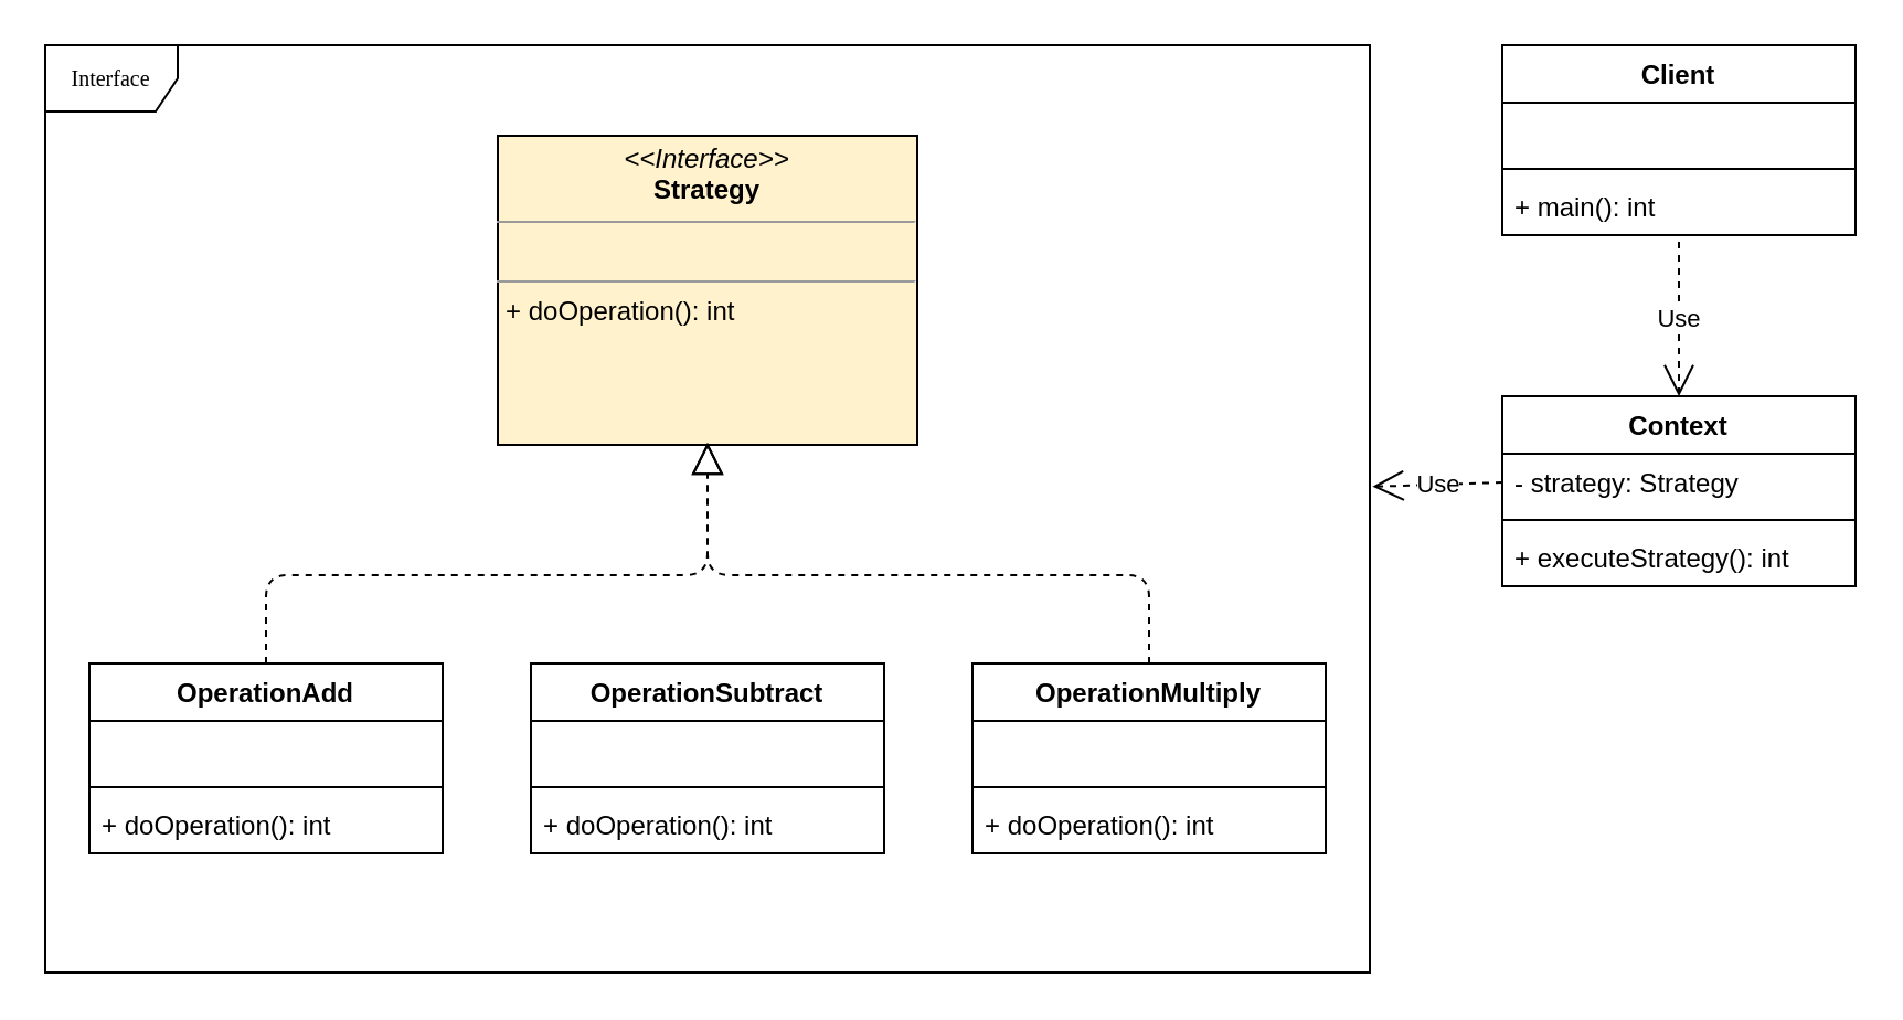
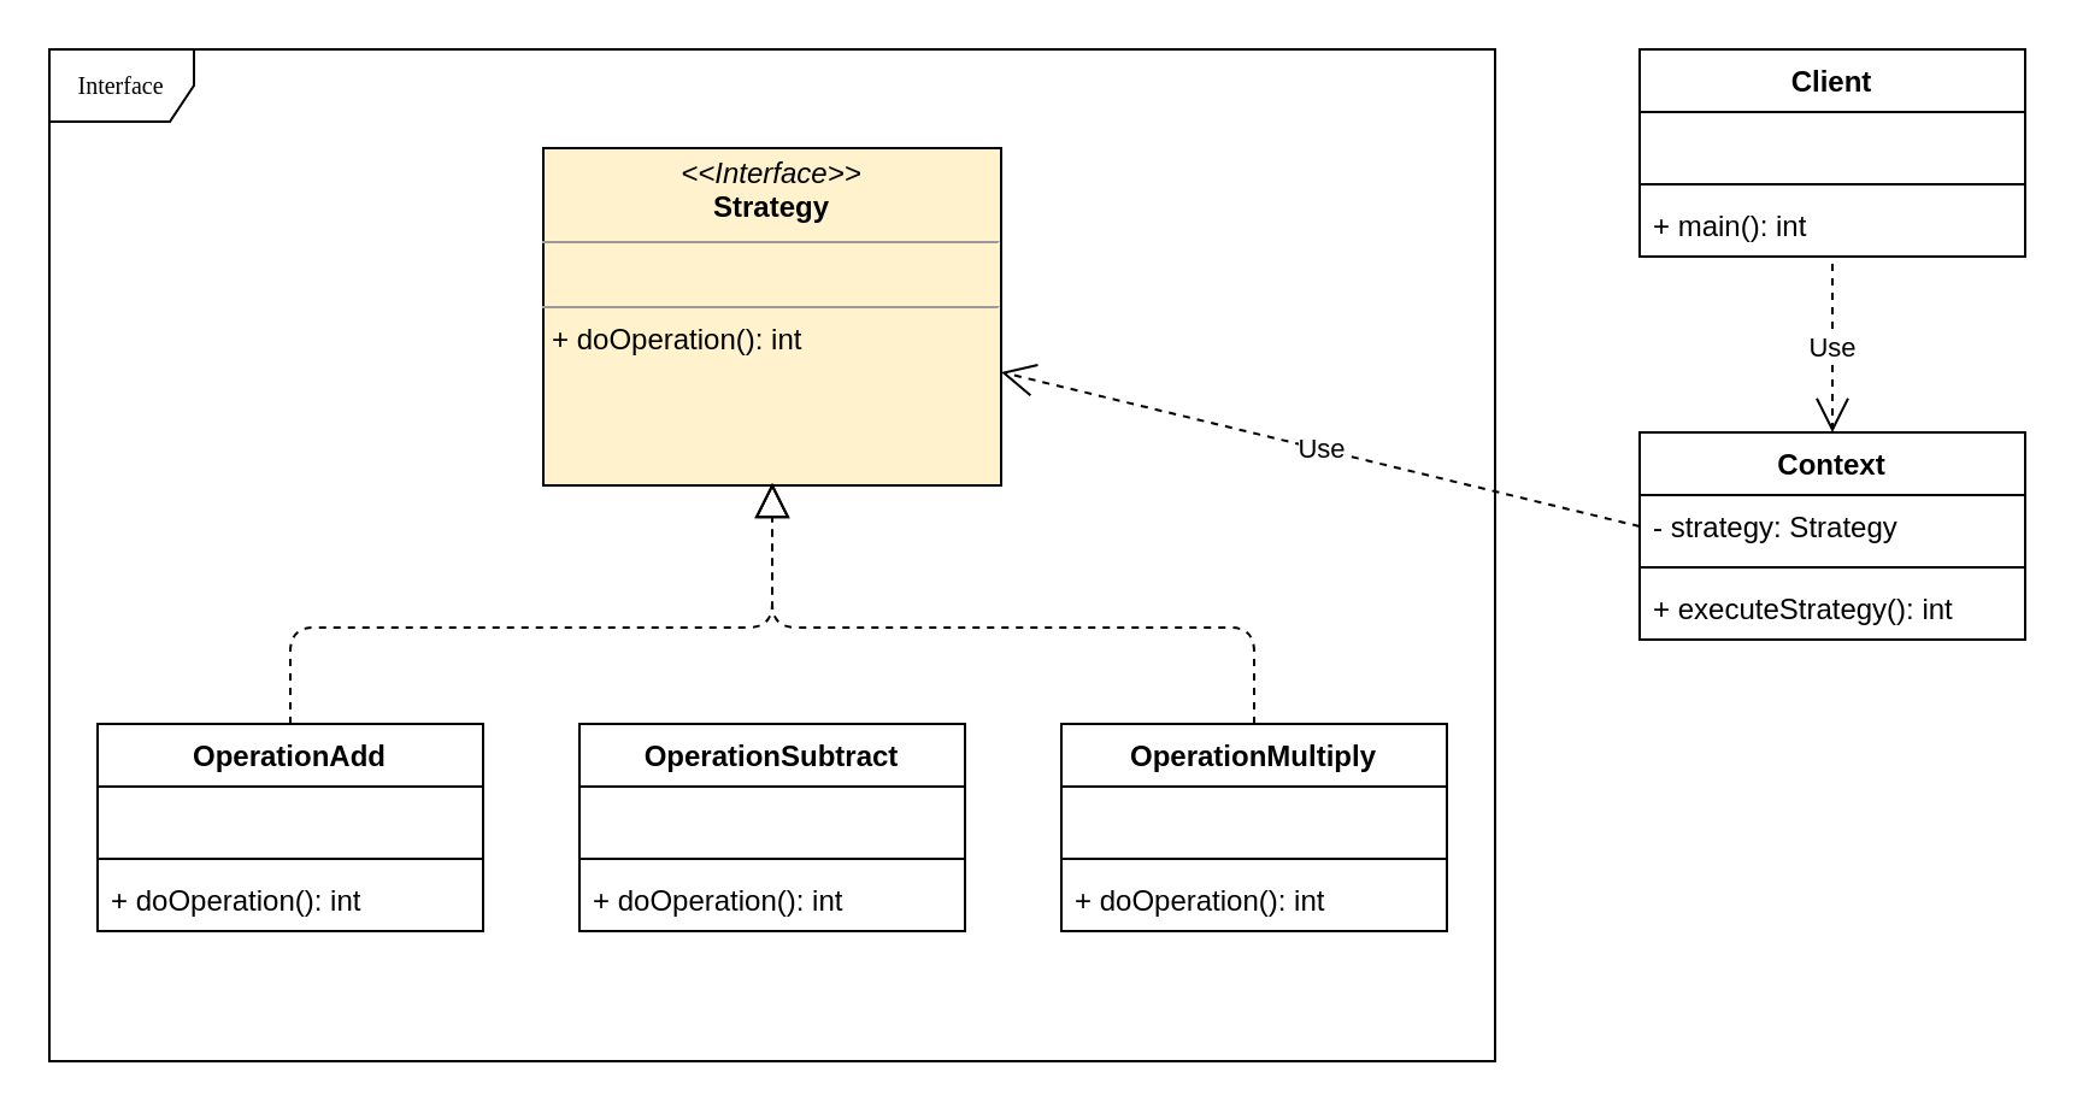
- <mxCell id="27" value="Use" style="endArrow=open;endSize=12;dashed=1;html=1;exitX=0;exitY=0.5;exitDx=0;exitDy=0;entryX=1.002;entryY=0.476;entryDx=0;entryDy=0;entryPerimeter=0;" edge="1" parent="1" source="5" target="2"><mxGeometry width="160" relative="1" as="geometry"><mxPoint x="350" y="200" as="sourcePoint" /><mxPoint x="622" y="222" as="targetPoint" /></mxGeometry></mxCell>
+ <mxCell id="27" value="Use" style="endArrow=open;endSize=12;dashed=1;html=1;exitX=0;exitY=0.5;exitDx=0;exitDy=0;" edge="1" parent="1" source="5" target="3"><mxGeometry width="160" relative="1" as="geometry"><mxPoint x="350" y="200" as="sourcePoint" /><mxPoint x="622" y="222" as="targetPoint" /></mxGeometry></mxCell>
